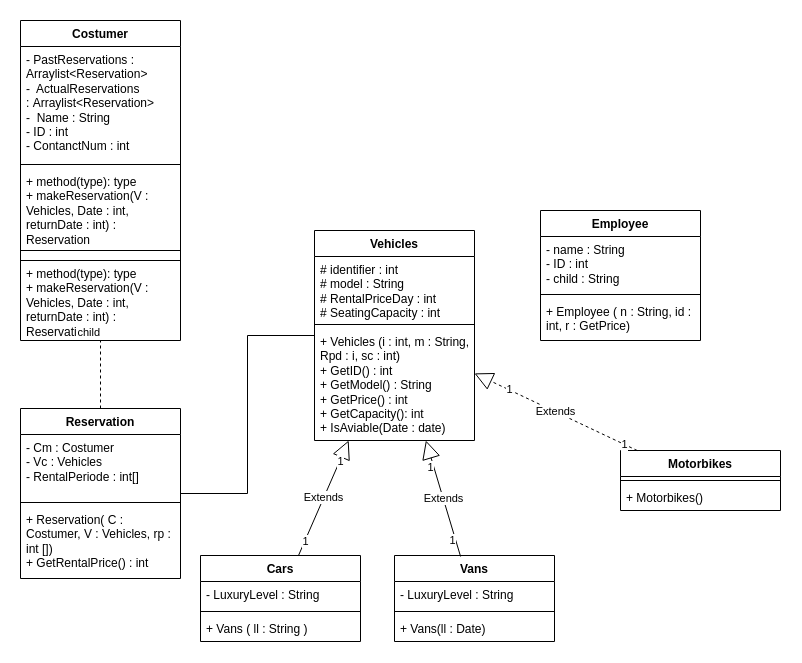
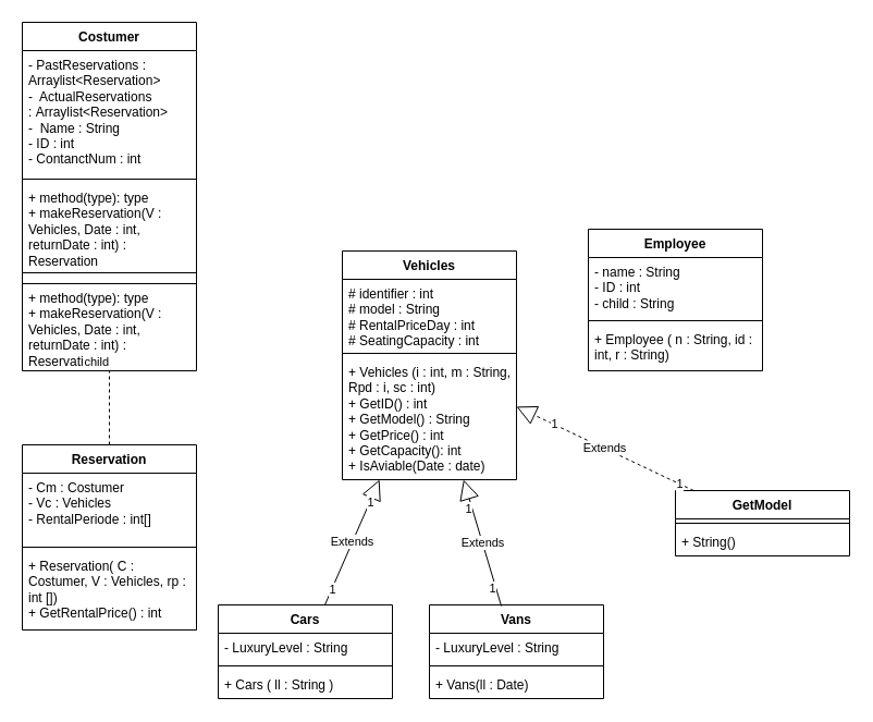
- <mxCell id="20" value="+ Employee ( n : String, id : int, r : GetPrice)" style="text;strokeColor=none;fillColor=none;align=left;verticalAlign=top;spacingLeft=4;spacingRight=4;overflow=hidden;rotatable=0;points=[[0,0.5],[1,0.5]];portConstraint=eastwest;whiteSpace=wrap;html=1;" vertex="1" parent="17"><mxGeometry y="88" width="160" height="42" as="geometry" /></mxCell>
+ <mxCell id="20" value="+ Employee ( n : String, id : int, r : String)" style="text;strokeColor=none;fillColor=none;align=left;verticalAlign=top;spacingLeft=4;spacingRight=4;overflow=hidden;rotatable=0;points=[[0,0.5],[1,0.5]];portConstraint=eastwest;whiteSpace=wrap;html=1;" vertex="1" parent="17"><mxGeometry y="88" width="160" height="42" as="geometry" /></mxCell>
- <mxCell id="42" value="" style="endArrow=none;html=1;edgeStyle=orthogonalEdgeStyle;rounded=0;" edge="1" parent="1" source="27" target="2"><mxGeometry relative="1" as="geometry"><mxPoint x="110" y="418" as="sourcePoint" /><mxPoint x="110" y="350" as="targetPoint" /></mxGeometry></mxCell>
- <mxCell id="14" value="Motorbikes" style="swimlane;fontStyle=1;align=center;verticalAlign=top;childLayout=stackLayout;horizontal=1;startSize=26;horizontalStack=0;resizeParent=1;resizeParentMax=0;resizeLast=0;collapsible=1;marginBottom=0;whiteSpace=wrap;html=1;" vertex="1" parent="1"><mxGeometry x="620" y="450" width="160" height="60" as="geometry" /></mxCell>
+ <mxCell id="14" value="GetModel" style="swimlane;fontStyle=1;align=center;verticalAlign=top;childLayout=stackLayout;horizontal=1;startSize=26;horizontalStack=0;resizeParent=1;resizeParentMax=0;resizeLast=0;collapsible=1;marginBottom=0;whiteSpace=wrap;html=1;" vertex="1" parent="1"><mxGeometry x="620" y="450" width="160" height="60" as="geometry" /></mxCell>
- <mxCell id="16" value="+ Motorbikes()" style="text;strokeColor=none;fillColor=none;align=left;verticalAlign=top;spacingLeft=4;spacingRight=4;overflow=hidden;rotatable=0;points=[[0,0.5],[1,0.5]];portConstraint=eastwest;whiteSpace=wrap;html=1;" vertex="1" parent="14"><mxGeometry y="34" width="160" height="26" as="geometry" /></mxCell>
+ <mxCell id="16" value="+ String()" style="text;strokeColor=none;fillColor=none;align=left;verticalAlign=top;spacingLeft=4;spacingRight=4;overflow=hidden;rotatable=0;points=[[0,0.5],[1,0.5]];portConstraint=eastwest;whiteSpace=wrap;html=1;" vertex="1" parent="14"><mxGeometry y="34" width="160" height="26" as="geometry" /></mxCell>
- <mxCell id="9" value="+ Vans ( ll : String )" style="text;strokeColor=none;fillColor=none;align=left;verticalAlign=top;spacingLeft=4;spacingRight=4;overflow=hidden;rotatable=0;points=[[0,0.5],[1,0.5]];portConstraint=eastwest;whiteSpace=wrap;html=1;" vertex="1" parent="6"><mxGeometry y="60" width="160" height="26" as="geometry" /></mxCell>
+ <mxCell id="9" value="+ Cars ( ll : String )" style="text;strokeColor=none;fillColor=none;align=left;verticalAlign=top;spacingLeft=4;spacingRight=4;overflow=hidden;rotatable=0;points=[[0,0.5],[1,0.5]];portConstraint=eastwest;whiteSpace=wrap;html=1;" vertex="1" parent="6"><mxGeometry y="60" width="160" height="26" as="geometry" /></mxCell>
